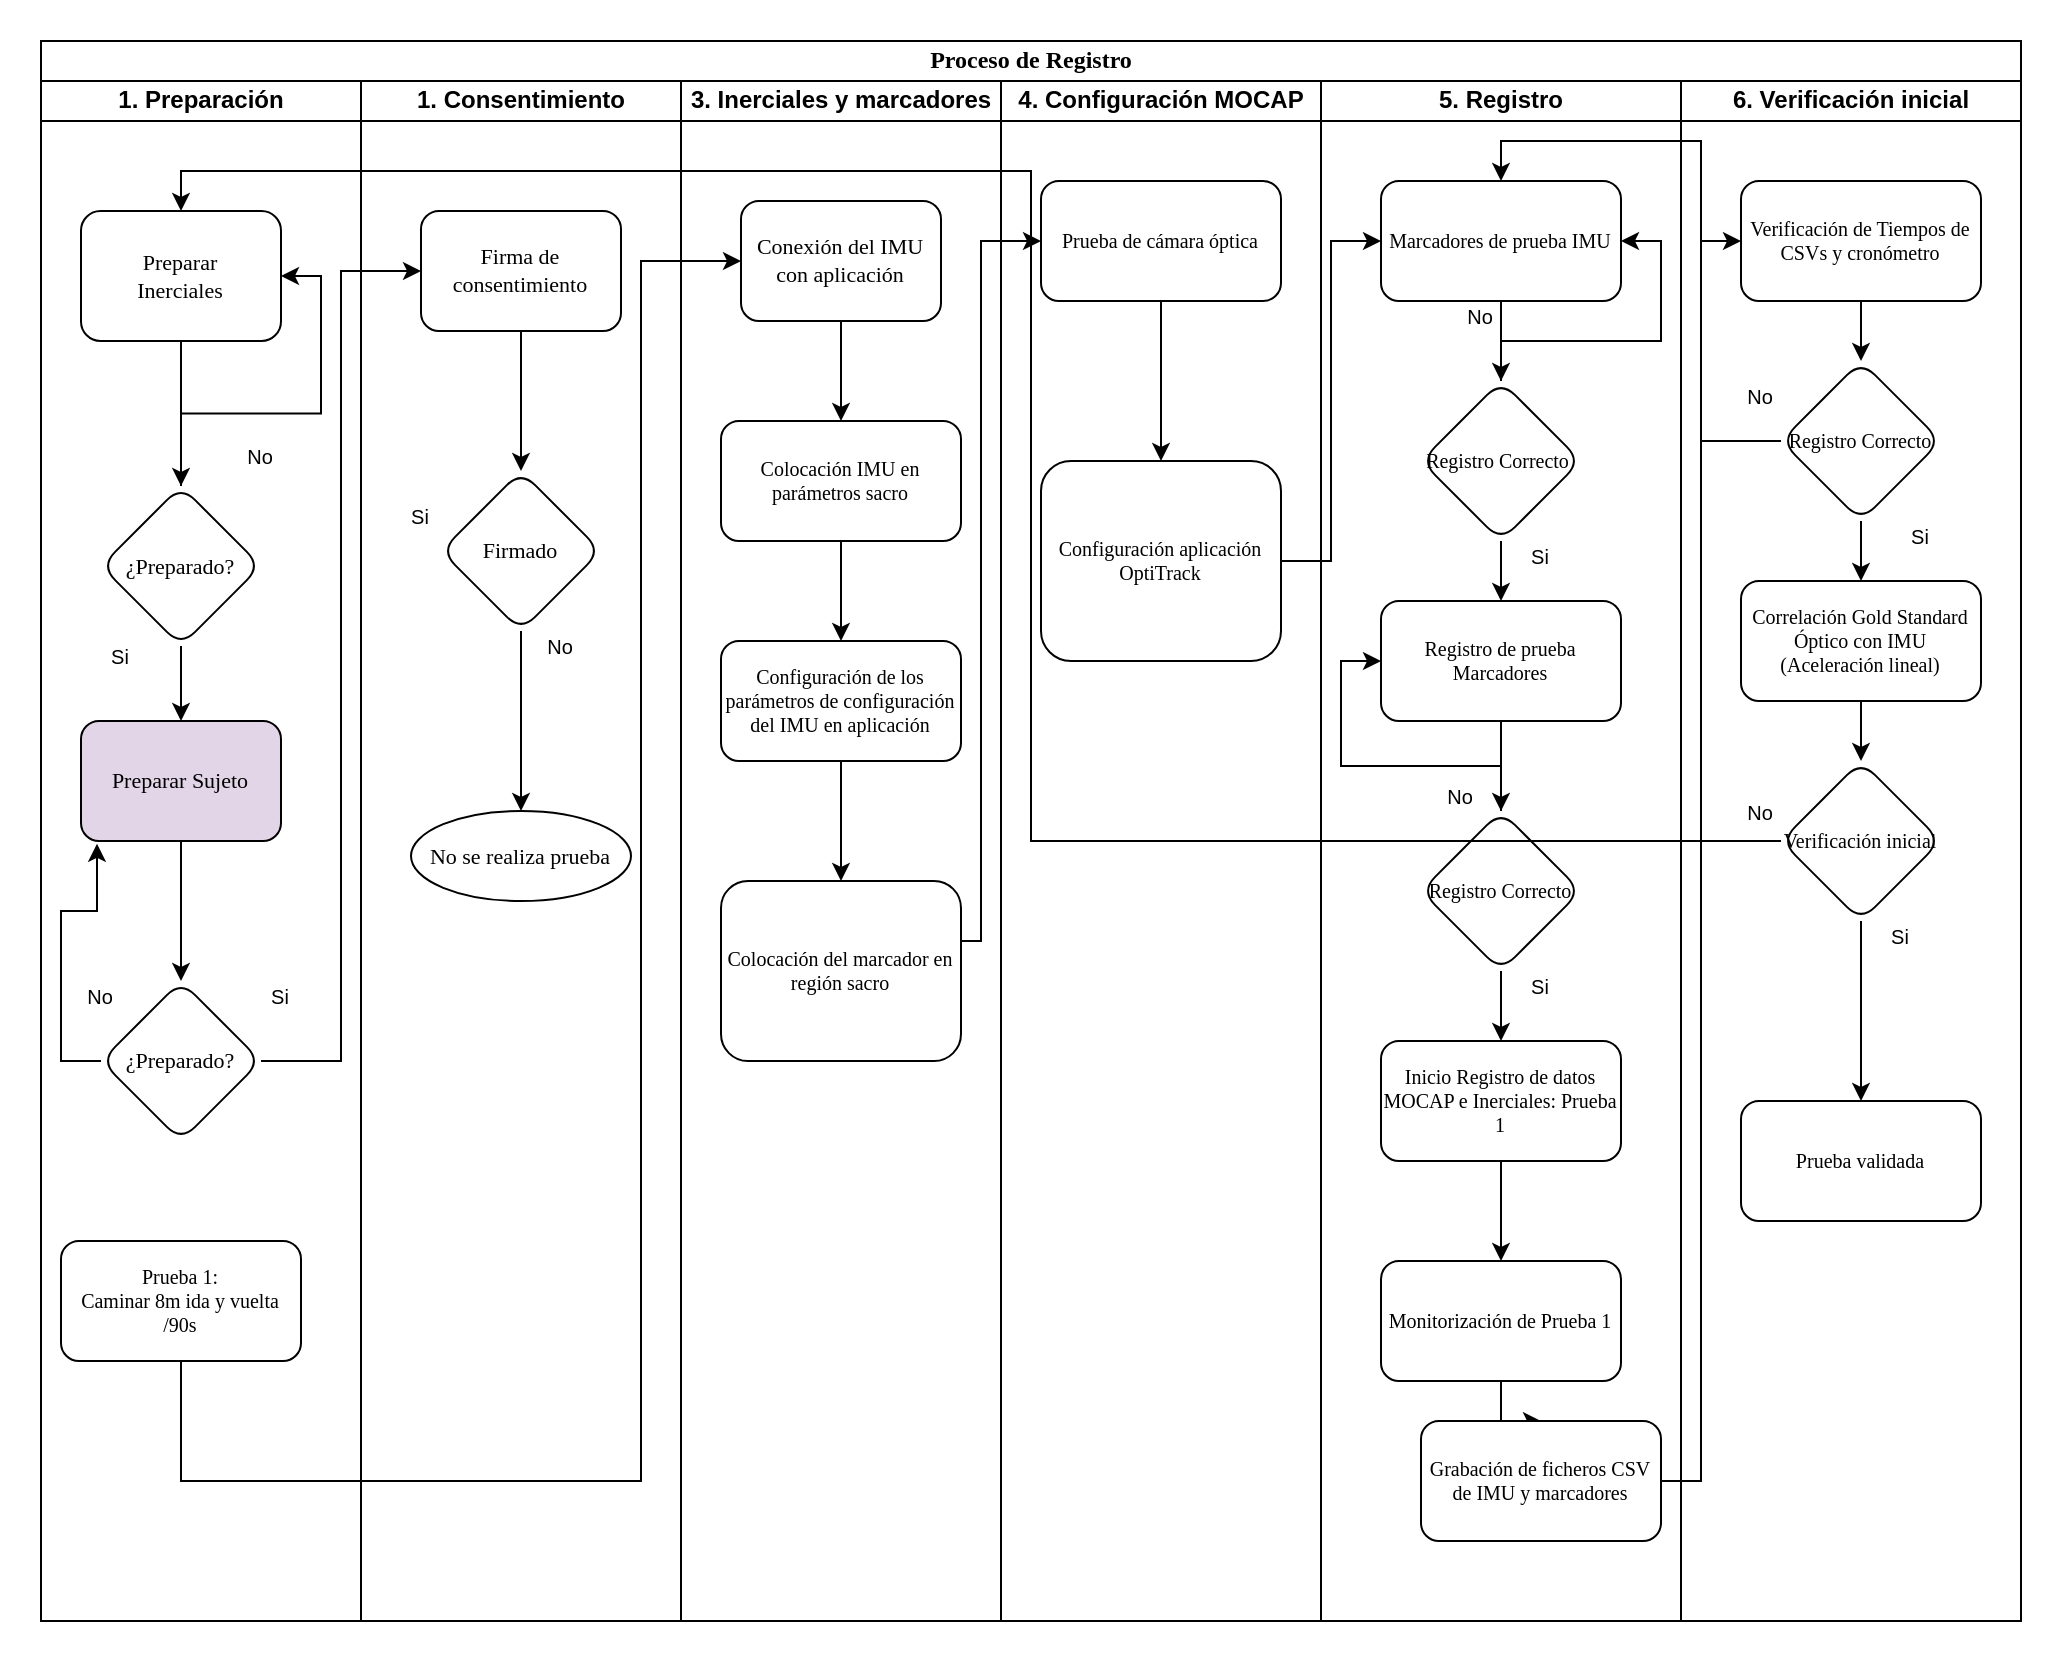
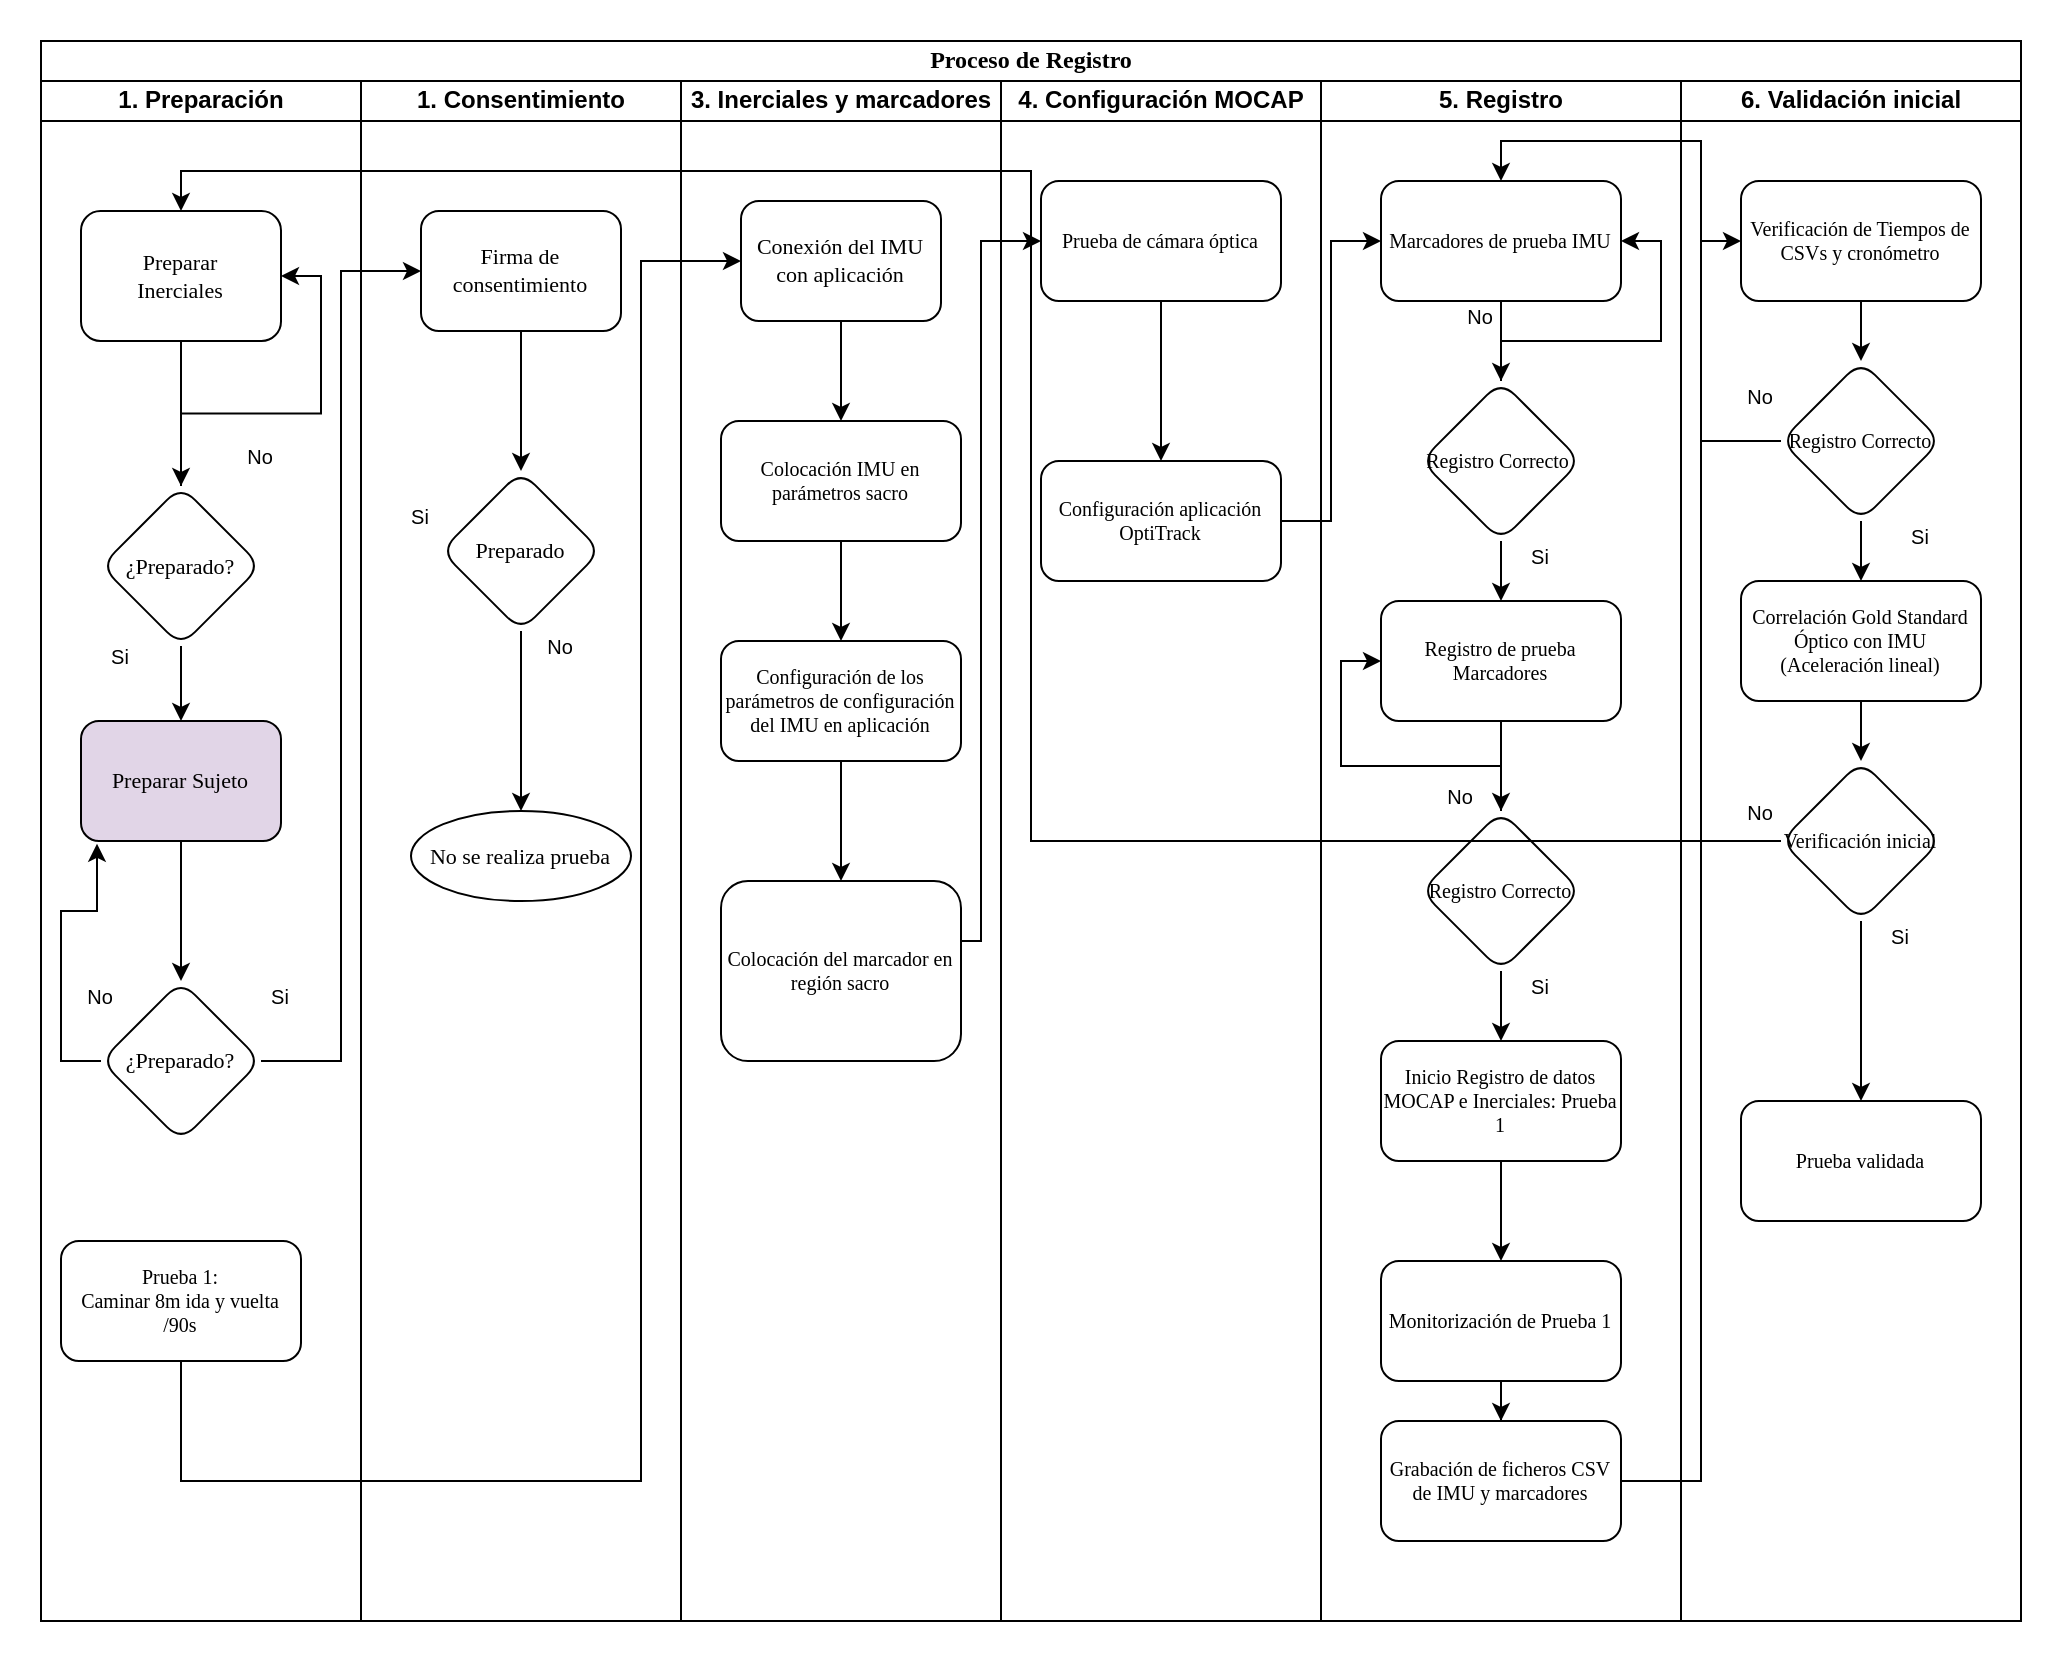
- <mxCell id="58" value="6. Verificación inicial" style="swimlane;html=1;startSize=20;" parent="2" vertex="1"><mxGeometry x="820" y="20" width="170" height="770" as="geometry" /></mxCell>
+ <mxCell id="58" value="6. Validación inicial" style="swimlane;html=1;startSize=20;" parent="2" vertex="1"><mxGeometry x="820" y="20" width="170" height="770" as="geometry" /></mxCell>
- <mxCell id="21" value="&lt;span style=&quot;font-size: 11px;&quot;&gt;Firmado&lt;/span&gt;" style="rhombus;whiteSpace=wrap;html=1;fontSize=8;fontFamily=Verdana;rounded=1;shadow=0;labelBackgroundColor=none;strokeWidth=1;" vertex="1" parent="18"><mxGeometry x="40" y="195" width="80" height="80" as="geometry" /></mxCell>
+ <mxCell id="21" value="&lt;span style=&quot;font-size: 11px;&quot;&gt;Preparado&lt;/span&gt;" style="rhombus;whiteSpace=wrap;html=1;fontSize=8;fontFamily=Verdana;rounded=1;shadow=0;labelBackgroundColor=none;strokeWidth=1;" vertex="1" parent="18"><mxGeometry x="40" y="195" width="80" height="80" as="geometry" /></mxCell>
- <mxCell id="37" value="&lt;font style=&quot;font-size: 10px;&quot;&gt;Configuración aplicación OptiTrack&lt;/font&gt;" style="whiteSpace=wrap;html=1;fontSize=8;fontFamily=Verdana;rounded=1;shadow=0;labelBackgroundColor=none;strokeWidth=1;" vertex="1" parent="34"><mxGeometry x="20" y="190" width="120" height="100" as="geometry" /></mxCell>
+ <mxCell id="37" value="&lt;font style=&quot;font-size: 10px;&quot;&gt;Configuración aplicación OptiTrack&lt;/font&gt;" style="whiteSpace=wrap;html=1;fontSize=8;fontFamily=Verdana;rounded=1;shadow=0;labelBackgroundColor=none;strokeWidth=1;" vertex="1" parent="34"><mxGeometry x="20" y="190" width="120" height="60" as="geometry" /></mxCell>
- <mxCell id="53" value="&lt;font size=&quot;1&quot;&gt;Grabación de ficheros CSV de IMU y marcadores&lt;/font&gt;" style="whiteSpace=wrap;html=1;fontSize=8;fontFamily=Verdana;rounded=1;shadow=0;labelBackgroundColor=none;strokeWidth=1;" vertex="1" parent="38"><mxGeometry x="50" y="670" width="120" height="60" as="geometry" /></mxCell>
+ <mxCell id="53" value="&lt;font size=&quot;1&quot;&gt;Grabación de ficheros CSV de IMU y marcadores&lt;/font&gt;" style="whiteSpace=wrap;html=1;fontSize=8;fontFamily=Verdana;rounded=1;shadow=0;labelBackgroundColor=none;strokeWidth=1;" vertex="1" parent="38"><mxGeometry x="30" y="670" width="120" height="60" as="geometry" /></mxCell>
